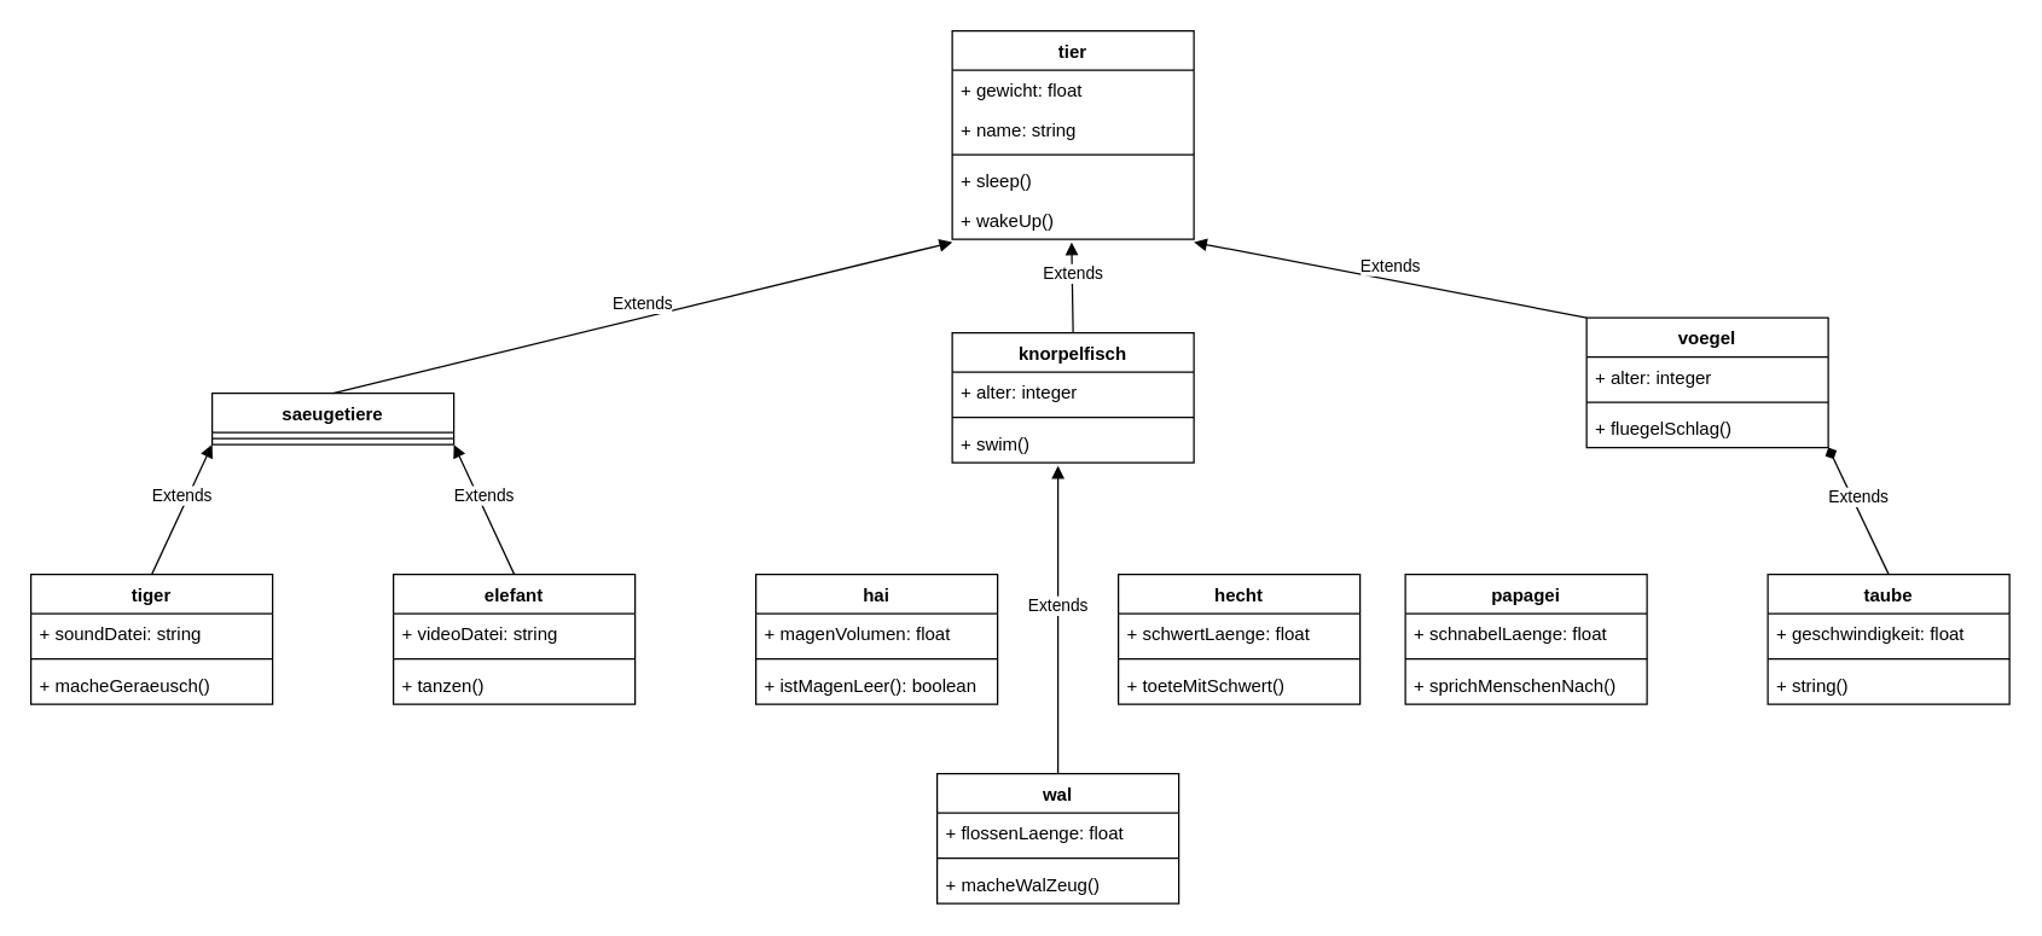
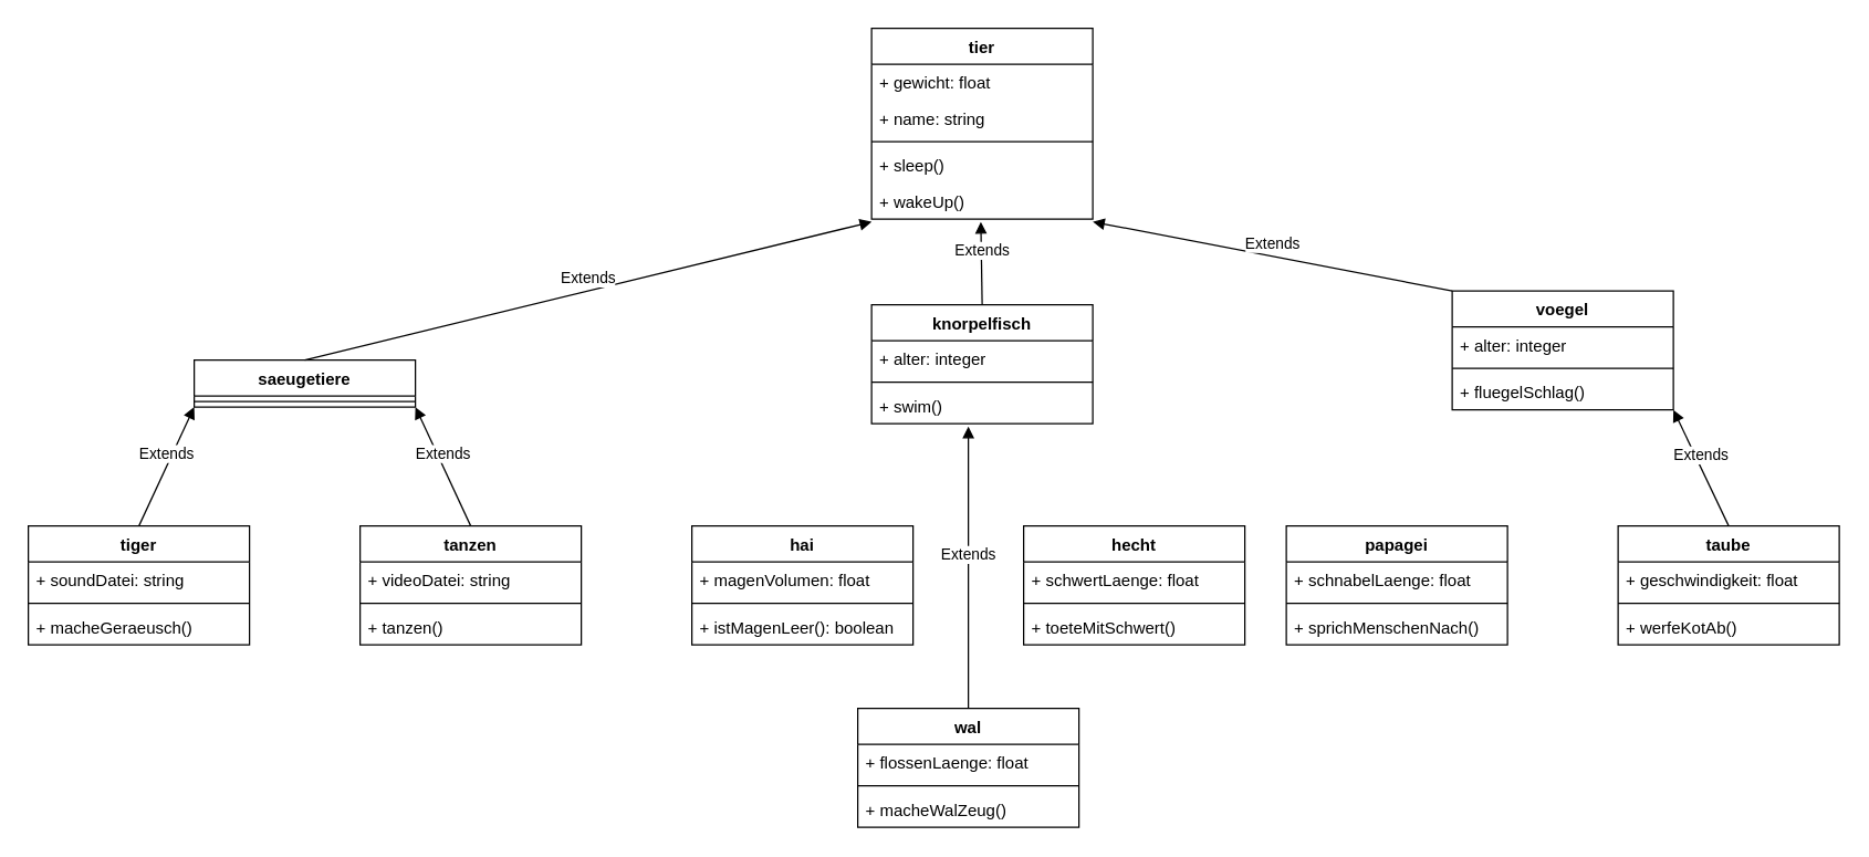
- <mxCell id="36" value="Extends" style="html=1;verticalAlign=bottom;endArrow=diamond;exitX=0.5;exitY=0;exitDx=0;exitDy=0;entryX=1;entryY=1;entryDx=0;entryDy=0;" edge="1" parent="1" source="32" target="28"><mxGeometry width="80" relative="1" as="geometry"><mxPoint x="1020" y="450" as="sourcePoint" /><mxPoint x="1060" y="408" as="targetPoint" /></mxGeometry></mxCell>
+ <mxCell id="36" value="Extends" style="html=1;verticalAlign=bottom;endArrow=block;exitX=0.5;exitY=0;exitDx=0;exitDy=0;entryX=1;entryY=1;entryDx=0;entryDy=0;" edge="1" parent="1" source="32" target="28"><mxGeometry width="80" relative="1" as="geometry"><mxPoint x="1020" y="450" as="sourcePoint" /><mxPoint x="1060" y="408" as="targetPoint" /></mxGeometry></mxCell>
- <mxCell id="8" value="elefant" style="swimlane;fontStyle=1;align=center;verticalAlign=top;childLayout=stackLayout;horizontal=1;startSize=26;horizontalStack=0;resizeParent=1;resizeParentMax=0;resizeLast=0;collapsible=1;marginBottom=0;" vertex="1" parent="1"><mxGeometry x="260" y="380" width="160" height="86" as="geometry" /></mxCell>
+ <mxCell id="8" value="tanzen" style="swimlane;fontStyle=1;align=center;verticalAlign=top;childLayout=stackLayout;horizontal=1;startSize=26;horizontalStack=0;resizeParent=1;resizeParentMax=0;resizeLast=0;collapsible=1;marginBottom=0;" vertex="1" parent="1"><mxGeometry x="260" y="380" width="160" height="86" as="geometry" /></mxCell>
- <mxCell id="35" value="+ string()" style="text;strokeColor=none;fillColor=none;align=left;verticalAlign=top;spacingLeft=4;spacingRight=4;overflow=hidden;rotatable=0;points=[[0,0.5],[1,0.5]];portConstraint=eastwest;" vertex="1" parent="32"><mxGeometry y="60" width="160" height="26" as="geometry" /></mxCell>
+ <mxCell id="35" value="+ werfeKotAb()" style="text;strokeColor=none;fillColor=none;align=left;verticalAlign=top;spacingLeft=4;spacingRight=4;overflow=hidden;rotatable=0;points=[[0,0.5],[1,0.5]];portConstraint=eastwest;" vertex="1" parent="32"><mxGeometry y="60" width="160" height="26" as="geometry" /></mxCell>
